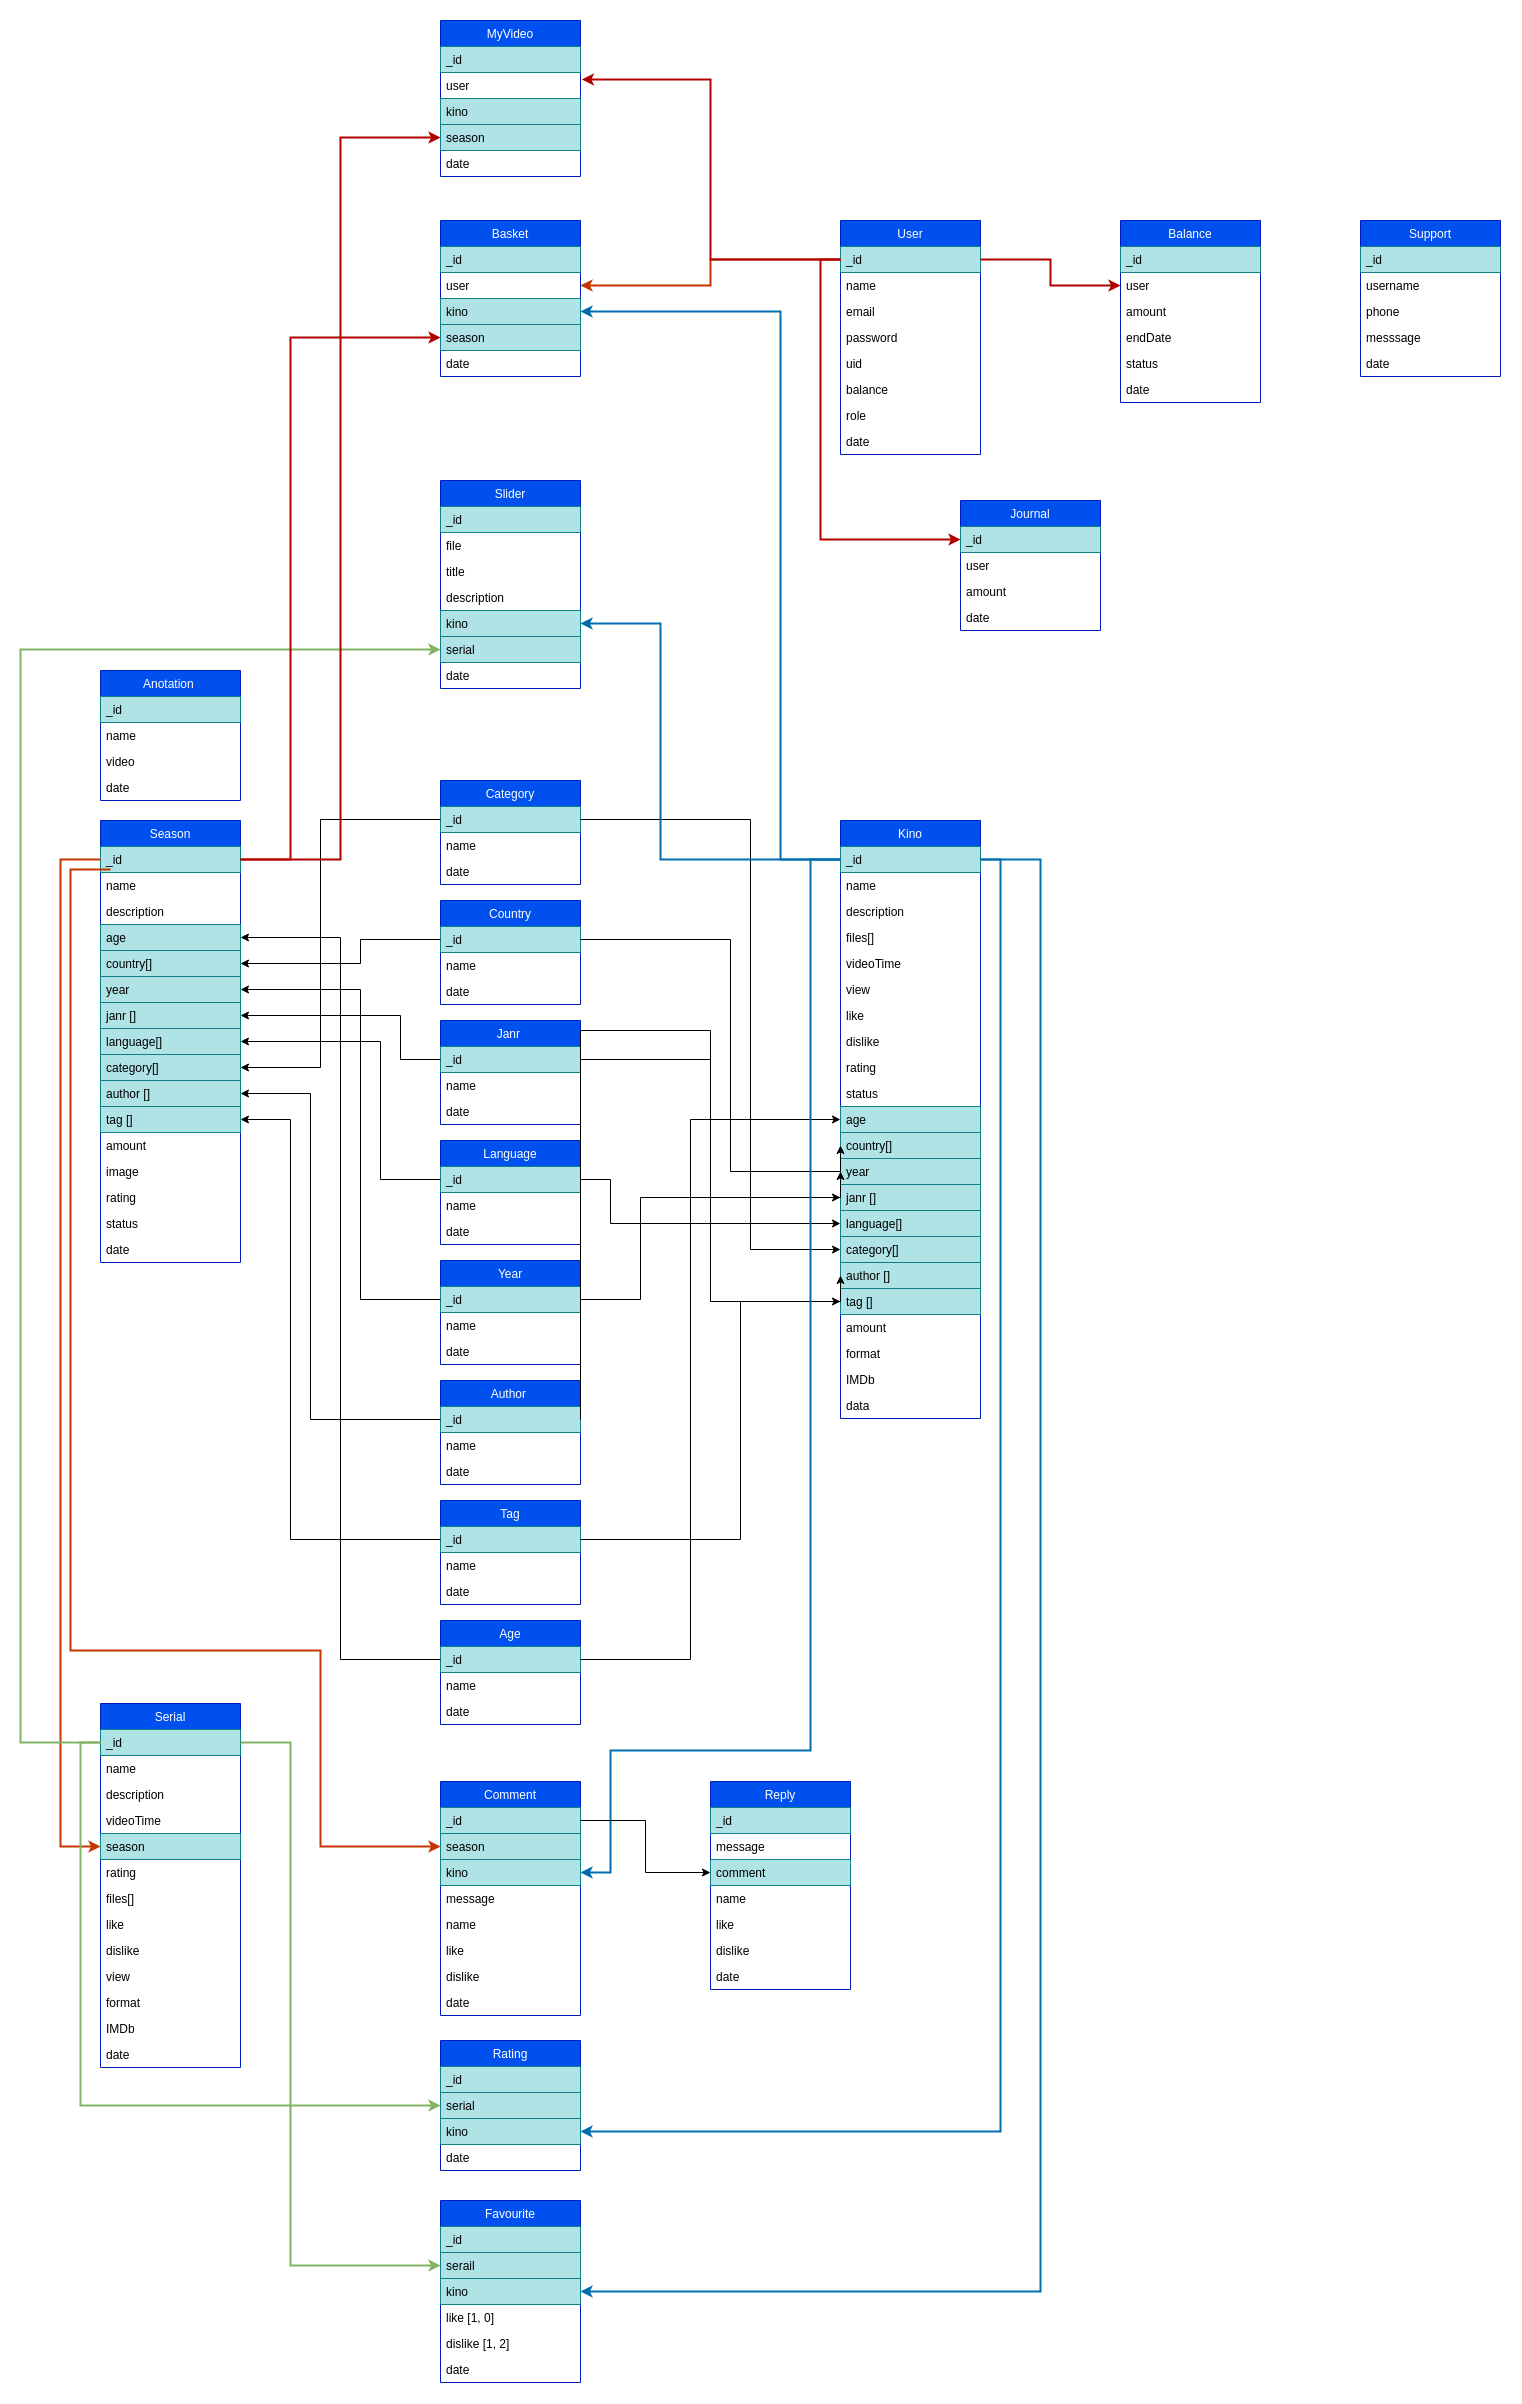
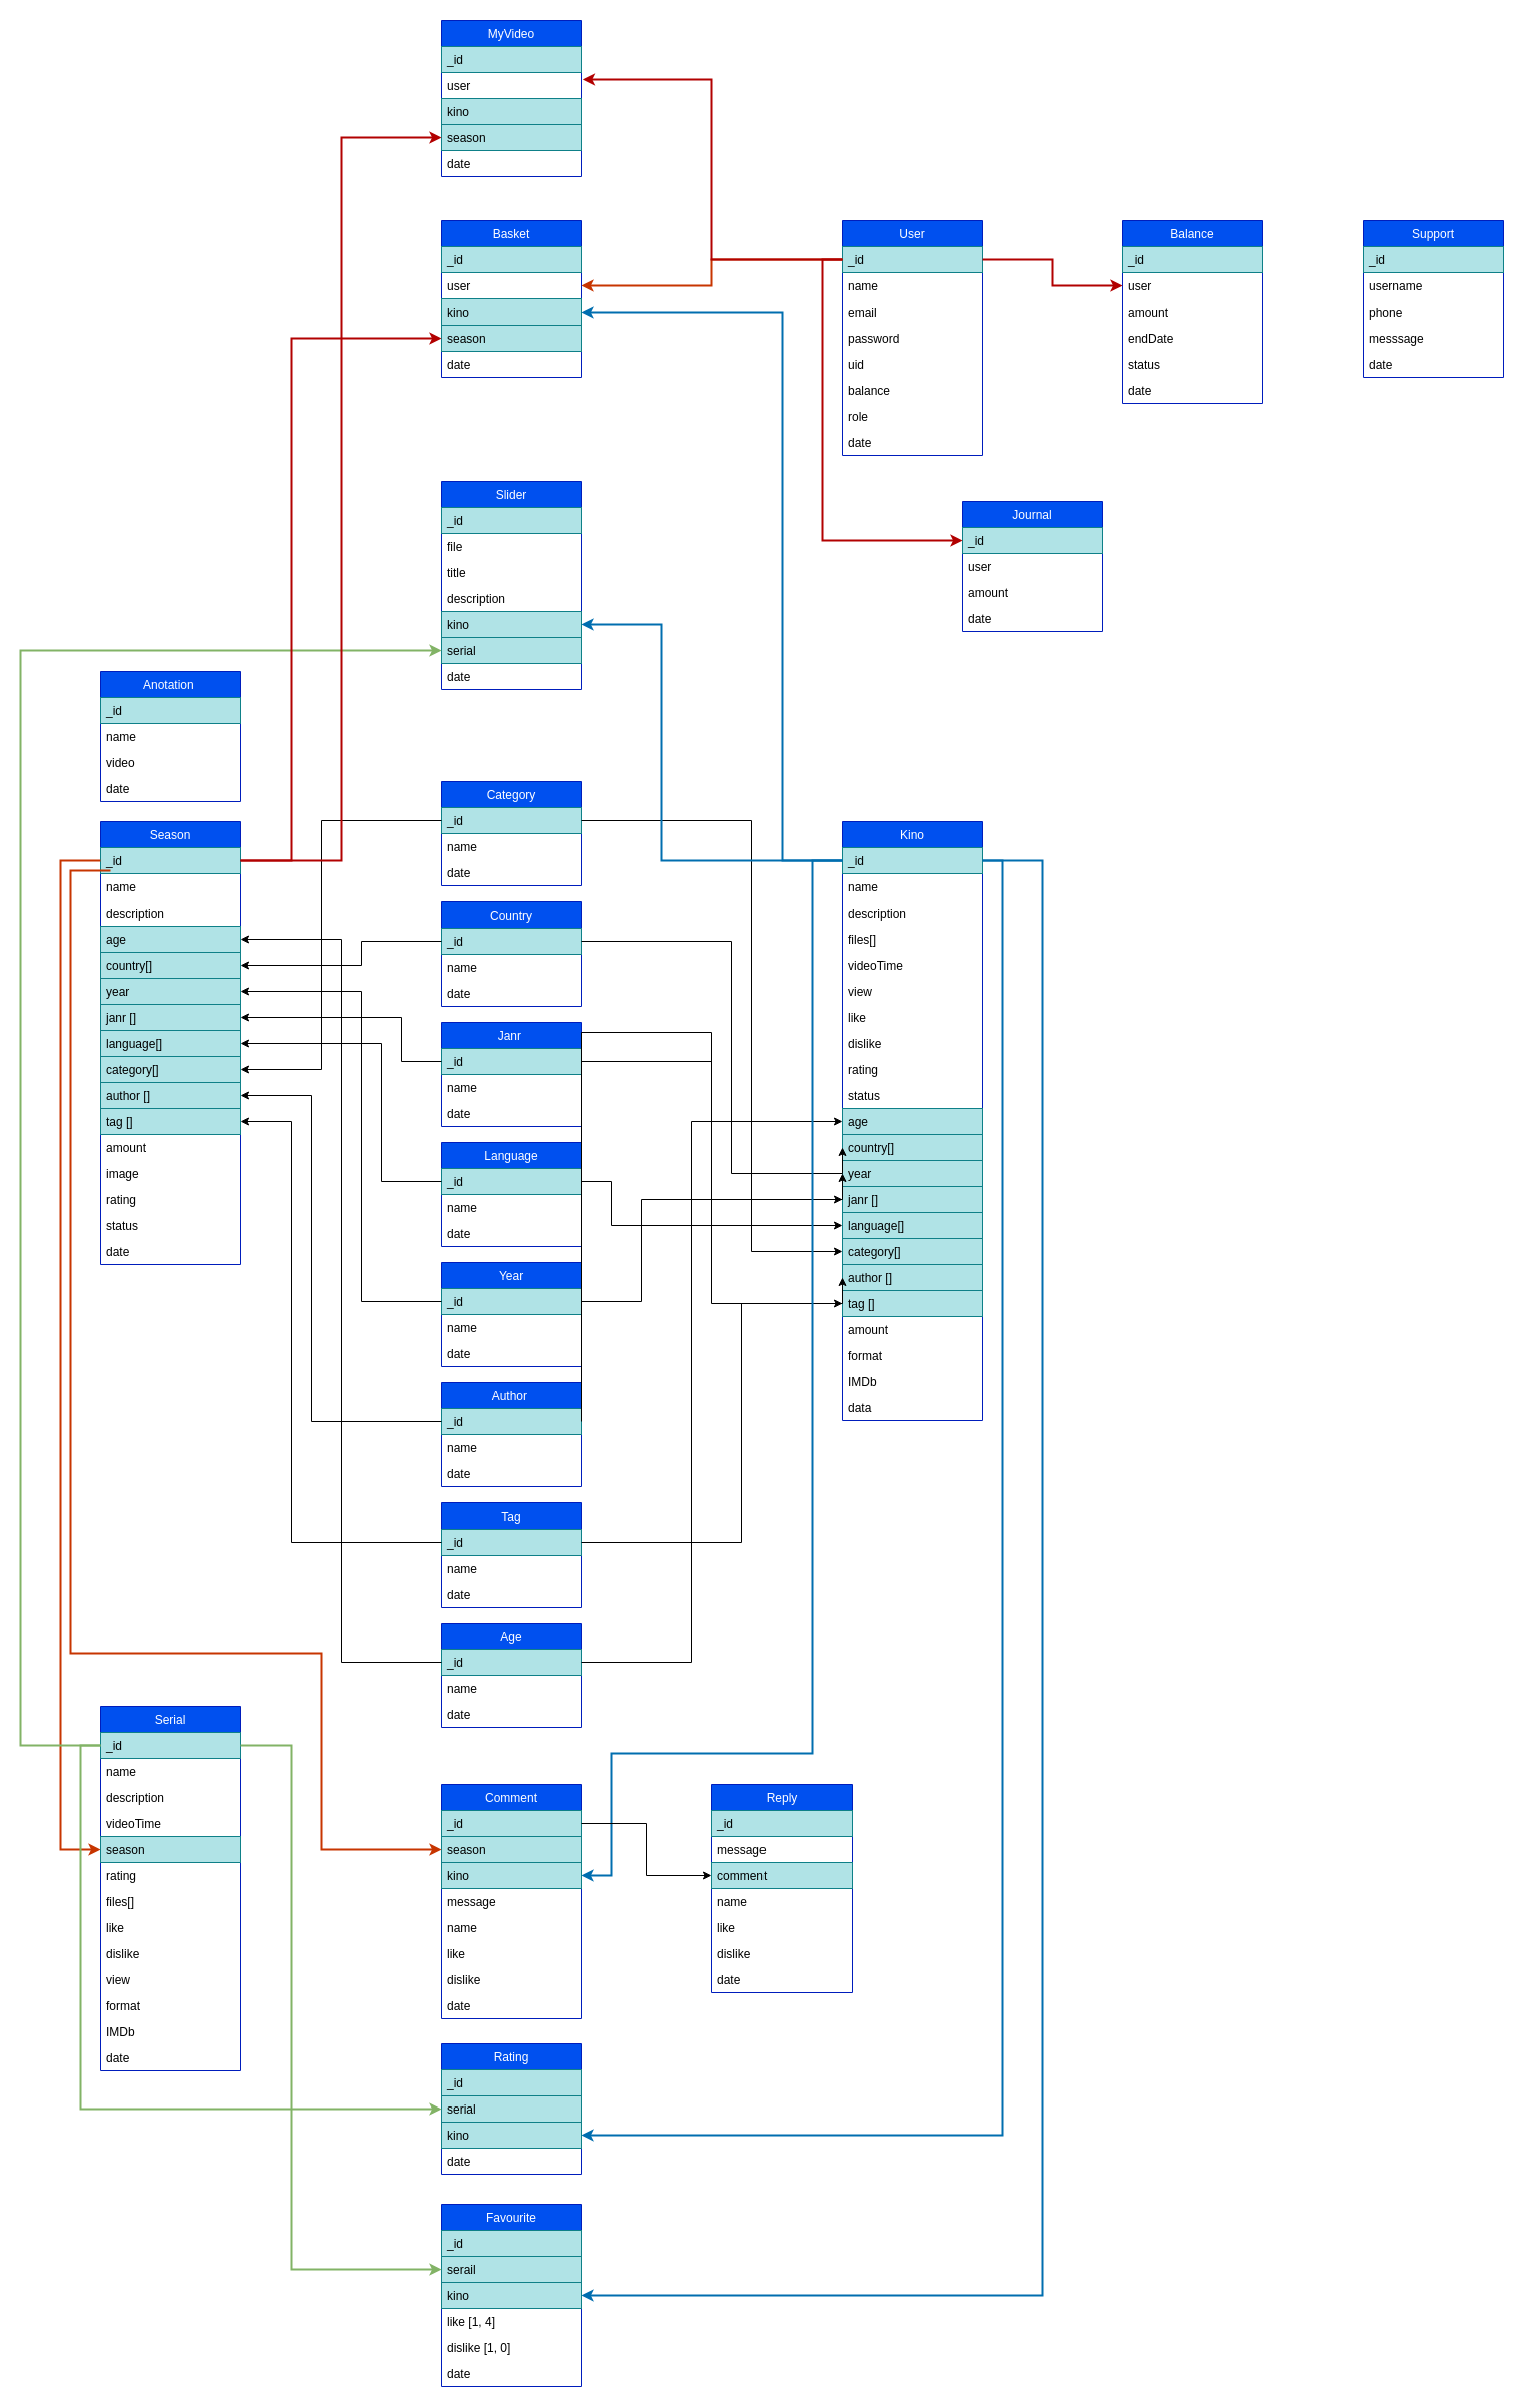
- <mxCell id="132" value="like [1, 0]" style="text;strokeColor=none;fillColor=none;align=left;verticalAlign=top;spacingLeft=4;spacingRight=4;overflow=hidden;rotatable=0;points=[[0,0.5],[1,0.5]];portConstraint=eastwest;" parent="128" vertex="1"><mxGeometry y="104" width="140" height="26" as="geometry" /></mxCell>
+ <mxCell id="132" value="like [1, 4]" style="text;strokeColor=none;fillColor=none;align=left;verticalAlign=top;spacingLeft=4;spacingRight=4;overflow=hidden;rotatable=0;points=[[0,0.5],[1,0.5]];portConstraint=eastwest;" parent="128" vertex="1"><mxGeometry y="104" width="140" height="26" as="geometry" /></mxCell>
- <mxCell id="133" value="dislike [1, 2]" style="text;strokeColor=none;fillColor=none;align=left;verticalAlign=top;spacingLeft=4;spacingRight=4;overflow=hidden;rotatable=0;points=[[0,0.5],[1,0.5]];portConstraint=eastwest;" parent="128" vertex="1"><mxGeometry y="130" width="140" height="26" as="geometry" /></mxCell>
+ <mxCell id="133" value="dislike [1, 0]" style="text;strokeColor=none;fillColor=none;align=left;verticalAlign=top;spacingLeft=4;spacingRight=4;overflow=hidden;rotatable=0;points=[[0,0.5],[1,0.5]];portConstraint=eastwest;" parent="128" vertex="1"><mxGeometry y="130" width="140" height="26" as="geometry" /></mxCell>
